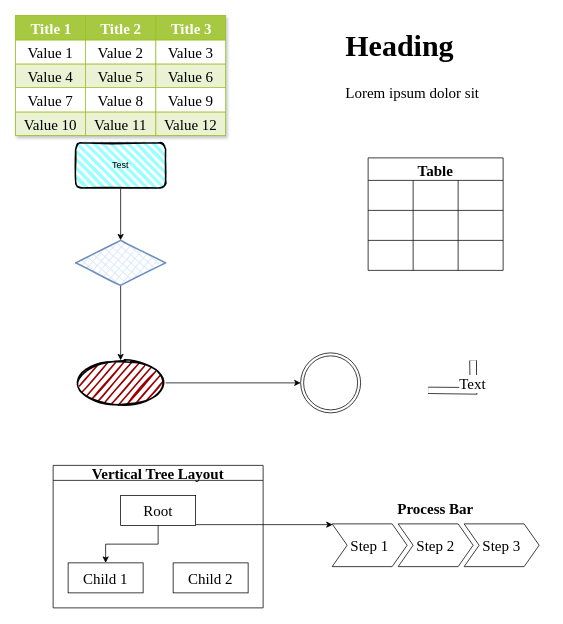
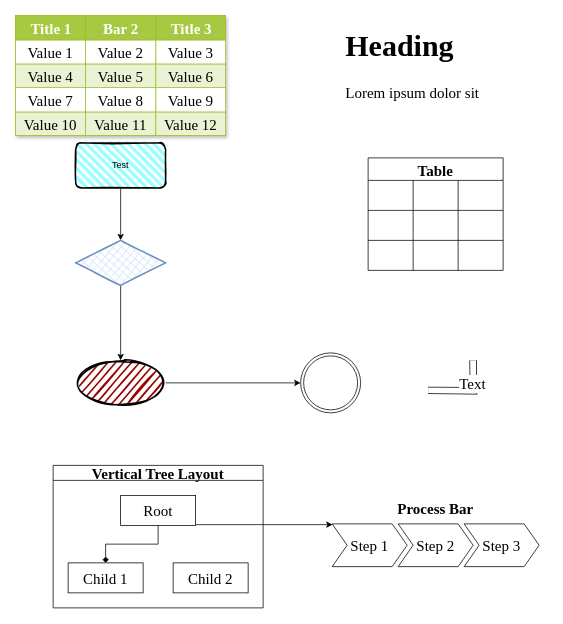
- <mxCell id="25" value="Title 2" style="connectable=0;recursiveResize=0;strokeColor=inherit;fillColor=#A7C942;align=center;fontStyle=1;fontColor=#FFFFFF;html=1;rounded=0;shadow=0;labelBackgroundColor=none;fillStyle=hachure;fontFamily=Times New Roman;fontSize=20;" vertex="1" parent="23"><mxGeometry x="93" width="94" height="33" as="geometry"><mxRectangle width="94" height="33" as="alternateBounds" /></mxGeometry></mxCell>
+ <mxCell id="25" value="Bar 2" style="connectable=0;recursiveResize=0;strokeColor=inherit;fillColor=#A7C942;align=center;fontStyle=1;fontColor=#FFFFFF;html=1;rounded=0;shadow=0;labelBackgroundColor=none;fillStyle=hachure;fontFamily=Times New Roman;fontSize=20;" vertex="1" parent="23"><mxGeometry x="93" width="94" height="33" as="geometry"><mxRectangle width="94" height="33" as="alternateBounds" /></mxGeometry></mxCell>
- <mxCell id="49" value="" style="edgeStyle=elbowEdgeStyle;elbow=vertical;html=1;rounded=0;fontFamily=Times New Roman;fontSize=20;fontColor=default;" edge="1" parent="46" source="47" target="48"><mxGeometry relative="1" as="geometry" /></mxCell>
+ <mxCell id="49" value="" style="edgeStyle=elbowEdgeStyle;elbow=vertical;html=1;rounded=0;fontFamily=Times New Roman;fontSize=20;fontColor=default;endArrow=diamond;" edge="1" parent="46" source="47" target="48"><mxGeometry relative="1" as="geometry" /></mxCell>
